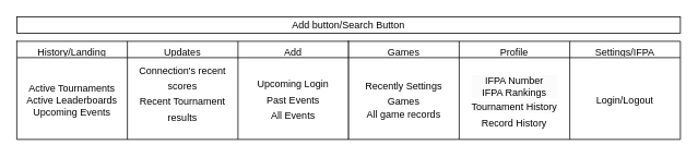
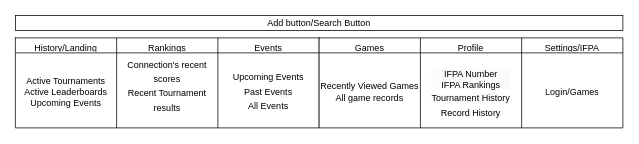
- <mxCell id="5" value="&lt;font style=&quot;font-size: 12px;&quot;&gt;Updates&lt;/font&gt;" style="shape=partialRectangle;html=1;whiteSpace=wrap;connectable=0;strokeColor=inherit;overflow=hidden;fillColor=none;top=0;left=0;bottom=0;right=0;pointerEvents=1;fontSize=16;" vertex="1" parent="3"><mxGeometry x="135" width="135" height="20" as="geometry"><mxRectangle width="135" height="20" as="alternateBounds" /></mxGeometry></mxCell>
+ <mxCell id="5" value="&lt;font style=&quot;font-size: 12px;&quot;&gt;Rankings&lt;/font&gt;" style="shape=partialRectangle;html=1;whiteSpace=wrap;connectable=0;strokeColor=inherit;overflow=hidden;fillColor=none;top=0;left=0;bottom=0;right=0;pointerEvents=1;fontSize=16;" vertex="1" parent="3"><mxGeometry x="135" width="135" height="20" as="geometry"><mxRectangle width="135" height="20" as="alternateBounds" /></mxGeometry></mxCell>
- <mxCell id="6" value="&lt;font style=&quot;font-size: 12px;&quot;&gt;Add&lt;/font&gt;" style="shape=partialRectangle;html=1;whiteSpace=wrap;connectable=0;strokeColor=inherit;overflow=hidden;fillColor=none;top=0;left=0;bottom=0;right=0;pointerEvents=1;fontSize=16;" vertex="1" parent="3"><mxGeometry x="270" width="135" height="20" as="geometry"><mxRectangle width="135" height="20" as="alternateBounds" /></mxGeometry></mxCell>
+ <mxCell id="6" value="&lt;font style=&quot;font-size: 12px;&quot;&gt;Events&lt;/font&gt;" style="shape=partialRectangle;html=1;whiteSpace=wrap;connectable=0;strokeColor=inherit;overflow=hidden;fillColor=none;top=0;left=0;bottom=0;right=0;pointerEvents=1;fontSize=16;" vertex="1" parent="3"><mxGeometry x="270" width="135" height="20" as="geometry"><mxRectangle width="135" height="20" as="alternateBounds" /></mxGeometry></mxCell>
- <mxCell id="10" value="&lt;font style=&quot;font-size: 12px;&quot;&gt;Upcoming Login&lt;/font&gt;&lt;div&gt;&lt;font style=&quot;font-size: 12px;&quot;&gt;Past Events&lt;/font&gt;&lt;/div&gt;&lt;div&gt;&lt;font style=&quot;font-size: 12px;&quot;&gt;All Events&lt;/font&gt;&lt;/div&gt;" style="shape=partialRectangle;html=1;whiteSpace=wrap;connectable=0;strokeColor=inherit;overflow=hidden;fillColor=none;top=0;left=0;bottom=0;right=0;pointerEvents=1;fontSize=16;" vertex="1" parent="7"><mxGeometry x="270" width="135" height="100" as="geometry"><mxRectangle width="135" height="100" as="alternateBounds" /></mxGeometry></mxCell>
+ <mxCell id="10" value="&lt;font style=&quot;font-size: 12px;&quot;&gt;Upcoming Events&lt;/font&gt;&lt;div&gt;&lt;font style=&quot;font-size: 12px;&quot;&gt;Past Events&lt;/font&gt;&lt;/div&gt;&lt;div&gt;&lt;font style=&quot;font-size: 12px;&quot;&gt;All Events&lt;/font&gt;&lt;/div&gt;" style="shape=partialRectangle;html=1;whiteSpace=wrap;connectable=0;strokeColor=inherit;overflow=hidden;fillColor=none;top=0;left=0;bottom=0;right=0;pointerEvents=1;fontSize=16;" vertex="1" parent="7"><mxGeometry x="270" width="135" height="100" as="geometry"><mxRectangle width="135" height="100" as="alternateBounds" /></mxGeometry></mxCell>
- <mxCell id="17" value="&lt;font style=&quot;font-size: 12px;&quot;&gt;Recently Settings Games&lt;/font&gt;&lt;div style=&quot;font-size: 12px;&quot;&gt;&lt;font style=&quot;font-size: 12px;&quot;&gt;All game records&lt;/font&gt;&lt;/div&gt;" style="shape=partialRectangle;html=1;whiteSpace=wrap;connectable=0;strokeColor=inherit;overflow=hidden;fillColor=none;top=0;left=0;bottom=0;right=0;pointerEvents=1;fontSize=16;" vertex="1" parent="16"><mxGeometry width="135" height="100" as="geometry"><mxRectangle width="135" height="100" as="alternateBounds" /></mxGeometry></mxCell>
+ <mxCell id="17" value="&lt;font style=&quot;font-size: 12px;&quot;&gt;Recently Viewed Games&lt;/font&gt;&lt;div style=&quot;font-size: 12px;&quot;&gt;&lt;font style=&quot;font-size: 12px;&quot;&gt;All game records&lt;/font&gt;&lt;/div&gt;" style="shape=partialRectangle;html=1;whiteSpace=wrap;connectable=0;strokeColor=inherit;overflow=hidden;fillColor=none;top=0;left=0;bottom=0;right=0;pointerEvents=1;fontSize=16;" vertex="1" parent="16"><mxGeometry width="135" height="100" as="geometry"><mxRectangle width="135" height="100" as="alternateBounds" /></mxGeometry></mxCell>
- <mxCell id="19" value="&lt;font style=&quot;font-size: 12px;&quot;&gt;Login/Logout&lt;/font&gt;" style="shape=partialRectangle;html=1;whiteSpace=wrap;connectable=0;strokeColor=inherit;overflow=hidden;fillColor=none;top=0;left=0;bottom=0;right=0;pointerEvents=1;fontSize=16;" vertex="1" parent="16"><mxGeometry x="270" width="135" height="100" as="geometry"><mxRectangle width="135" height="100" as="alternateBounds" /></mxGeometry></mxCell>
+ <mxCell id="19" value="&lt;font style=&quot;font-size: 12px;&quot;&gt;Login/Games&lt;/font&gt;" style="shape=partialRectangle;html=1;whiteSpace=wrap;connectable=0;strokeColor=inherit;overflow=hidden;fillColor=none;top=0;left=0;bottom=0;right=0;pointerEvents=1;fontSize=16;" vertex="1" parent="16"><mxGeometry x="270" width="135" height="100" as="geometry"><mxRectangle width="135" height="100" as="alternateBounds" /></mxGeometry></mxCell>
